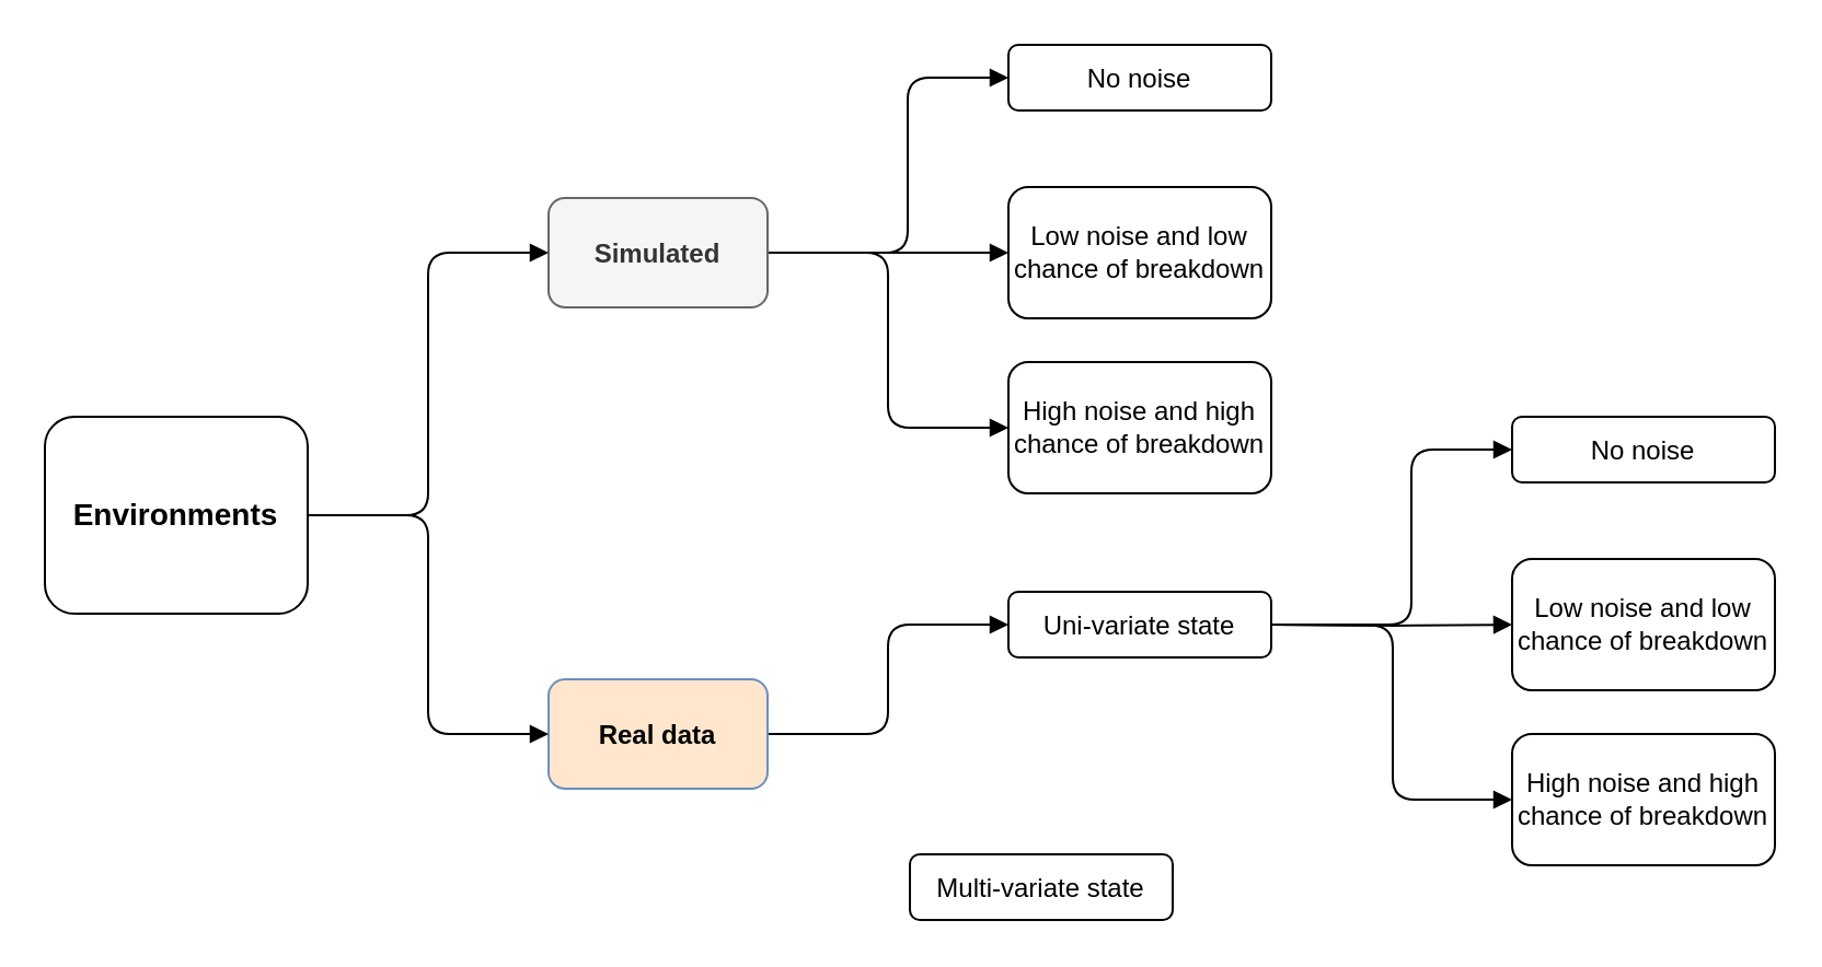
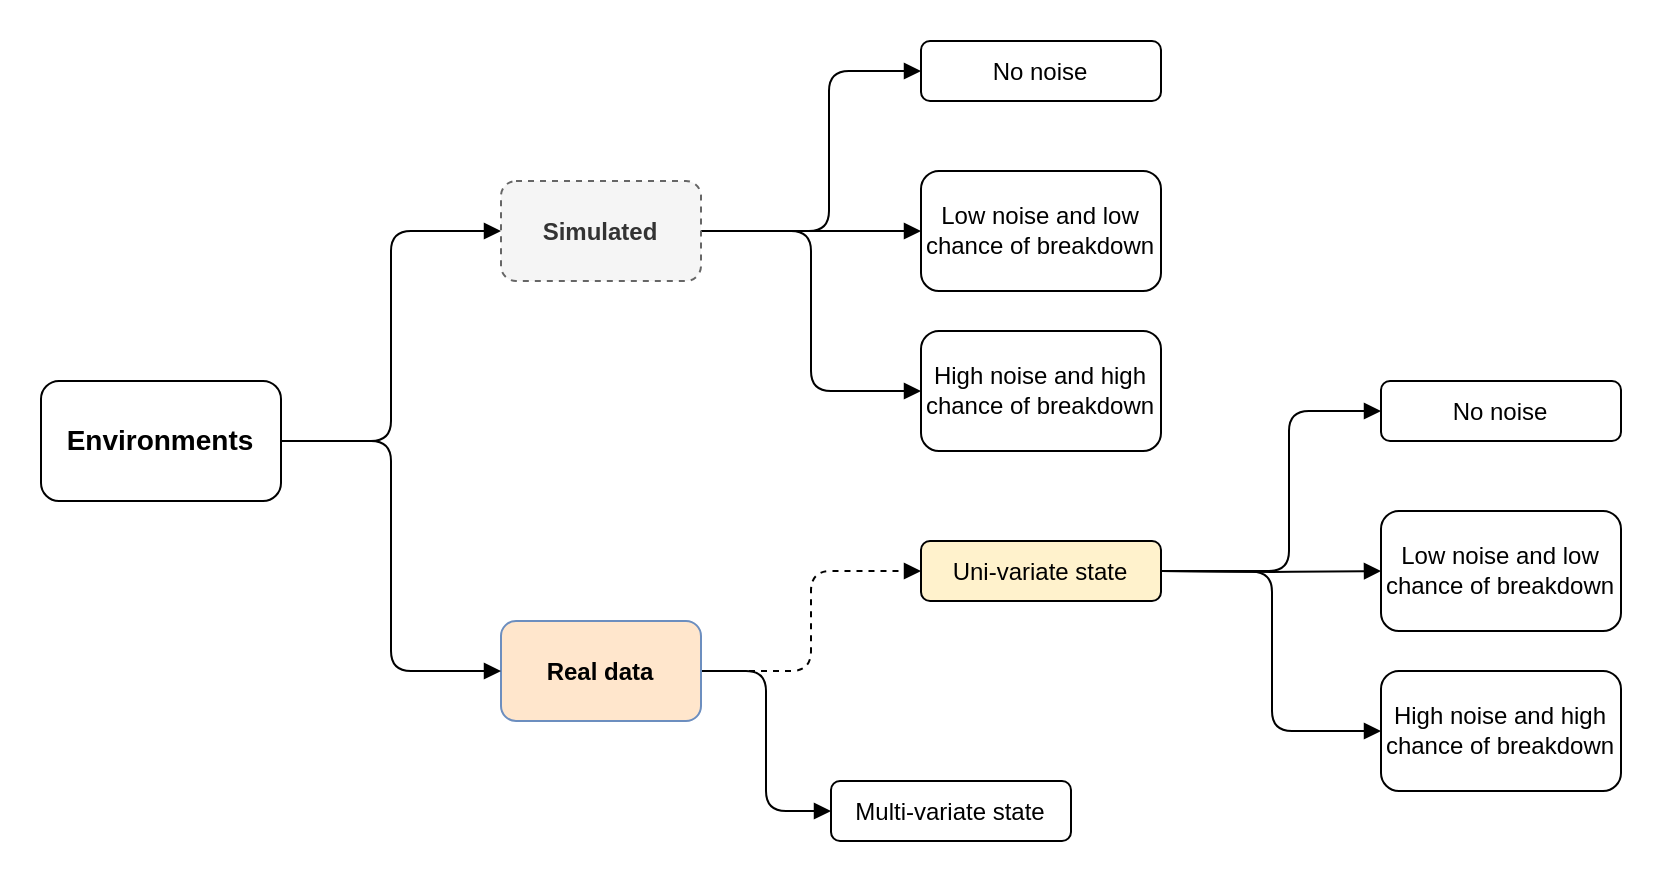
- <mxCell id="5" value="Simulated" style="rounded=1;fontStyle=1;fillColor=#f5f5f5;fontColor=#333333;strokeColor=#666666;" parent="1" vertex="1"><mxGeometry x="250" y="90" width="100" height="50" as="geometry" /></mxCell>
+ <mxCell id="5" value="Simulated" style="rounded=1;fontStyle=1;fillColor=#f5f5f5;fontColor=#333333;strokeColor=#666666;dashed=1;" parent="1" vertex="1"><mxGeometry x="250" y="90" width="100" height="50" as="geometry" /></mxCell>
- <mxCell id="16" value="&lt;span style=&quot;font-size: 14px;&quot;&gt;Environments&lt;/span&gt;" style="rounded=1;whiteSpace=wrap;html=1;fontStyle=1;fontSize=14;" parent="1" vertex="1"><mxGeometry x="20" y="190" width="120" height="90" as="geometry" /></mxCell>
+ <mxCell id="16" value="&lt;span style=&quot;font-size: 14px;&quot;&gt;Environments&lt;/span&gt;" style="rounded=1;whiteSpace=wrap;html=1;fontStyle=1;fontSize=14;" parent="1" vertex="1"><mxGeometry x="20" y="190" width="120" height="60" as="geometry" /></mxCell>
- <mxCell id="12" value="Uni-variate state" style="rounded=1;" parent="1" vertex="1"><mxGeometry x="460" y="270" width="120" height="30" as="geometry" /></mxCell>
+ <mxCell id="12" value="Uni-variate state" style="rounded=1;fillColor=#fff2cc;" parent="1" vertex="1"><mxGeometry x="460" y="270" width="120" height="30" as="geometry" /></mxCell>
- <mxCell id="6" style="edgeStyle=orthogonalEdgeStyle;rounded=1;orthogonalLoop=1;jettySize=auto;html=1;entryX=0;entryY=0.5;entryDx=0;entryDy=0;fontSize=14;endArrow=block;endFill=1;" parent="1" source="8" target="12" edge="1"><mxGeometry relative="1" as="geometry" /></mxCell>
+ <mxCell id="6" style="edgeStyle=orthogonalEdgeStyle;rounded=1;orthogonalLoop=1;jettySize=auto;html=1;entryX=0;entryY=0.5;entryDx=0;entryDy=0;fontSize=14;endArrow=block;endFill=1;dashed=1;" parent="1" source="8" target="12" edge="1"><mxGeometry relative="1" as="geometry" /></mxCell>
+ <mxCell id="7" style="edgeStyle=orthogonalEdgeStyle;rounded=1;orthogonalLoop=1;jettySize=auto;html=1;entryX=0;entryY=0.5;entryDx=0;entryDy=0;fontSize=14;endArrow=block;endFill=1;" parent="1" source="8" target="13" edge="1"><mxGeometry relative="1" as="geometry" /></mxCell>
